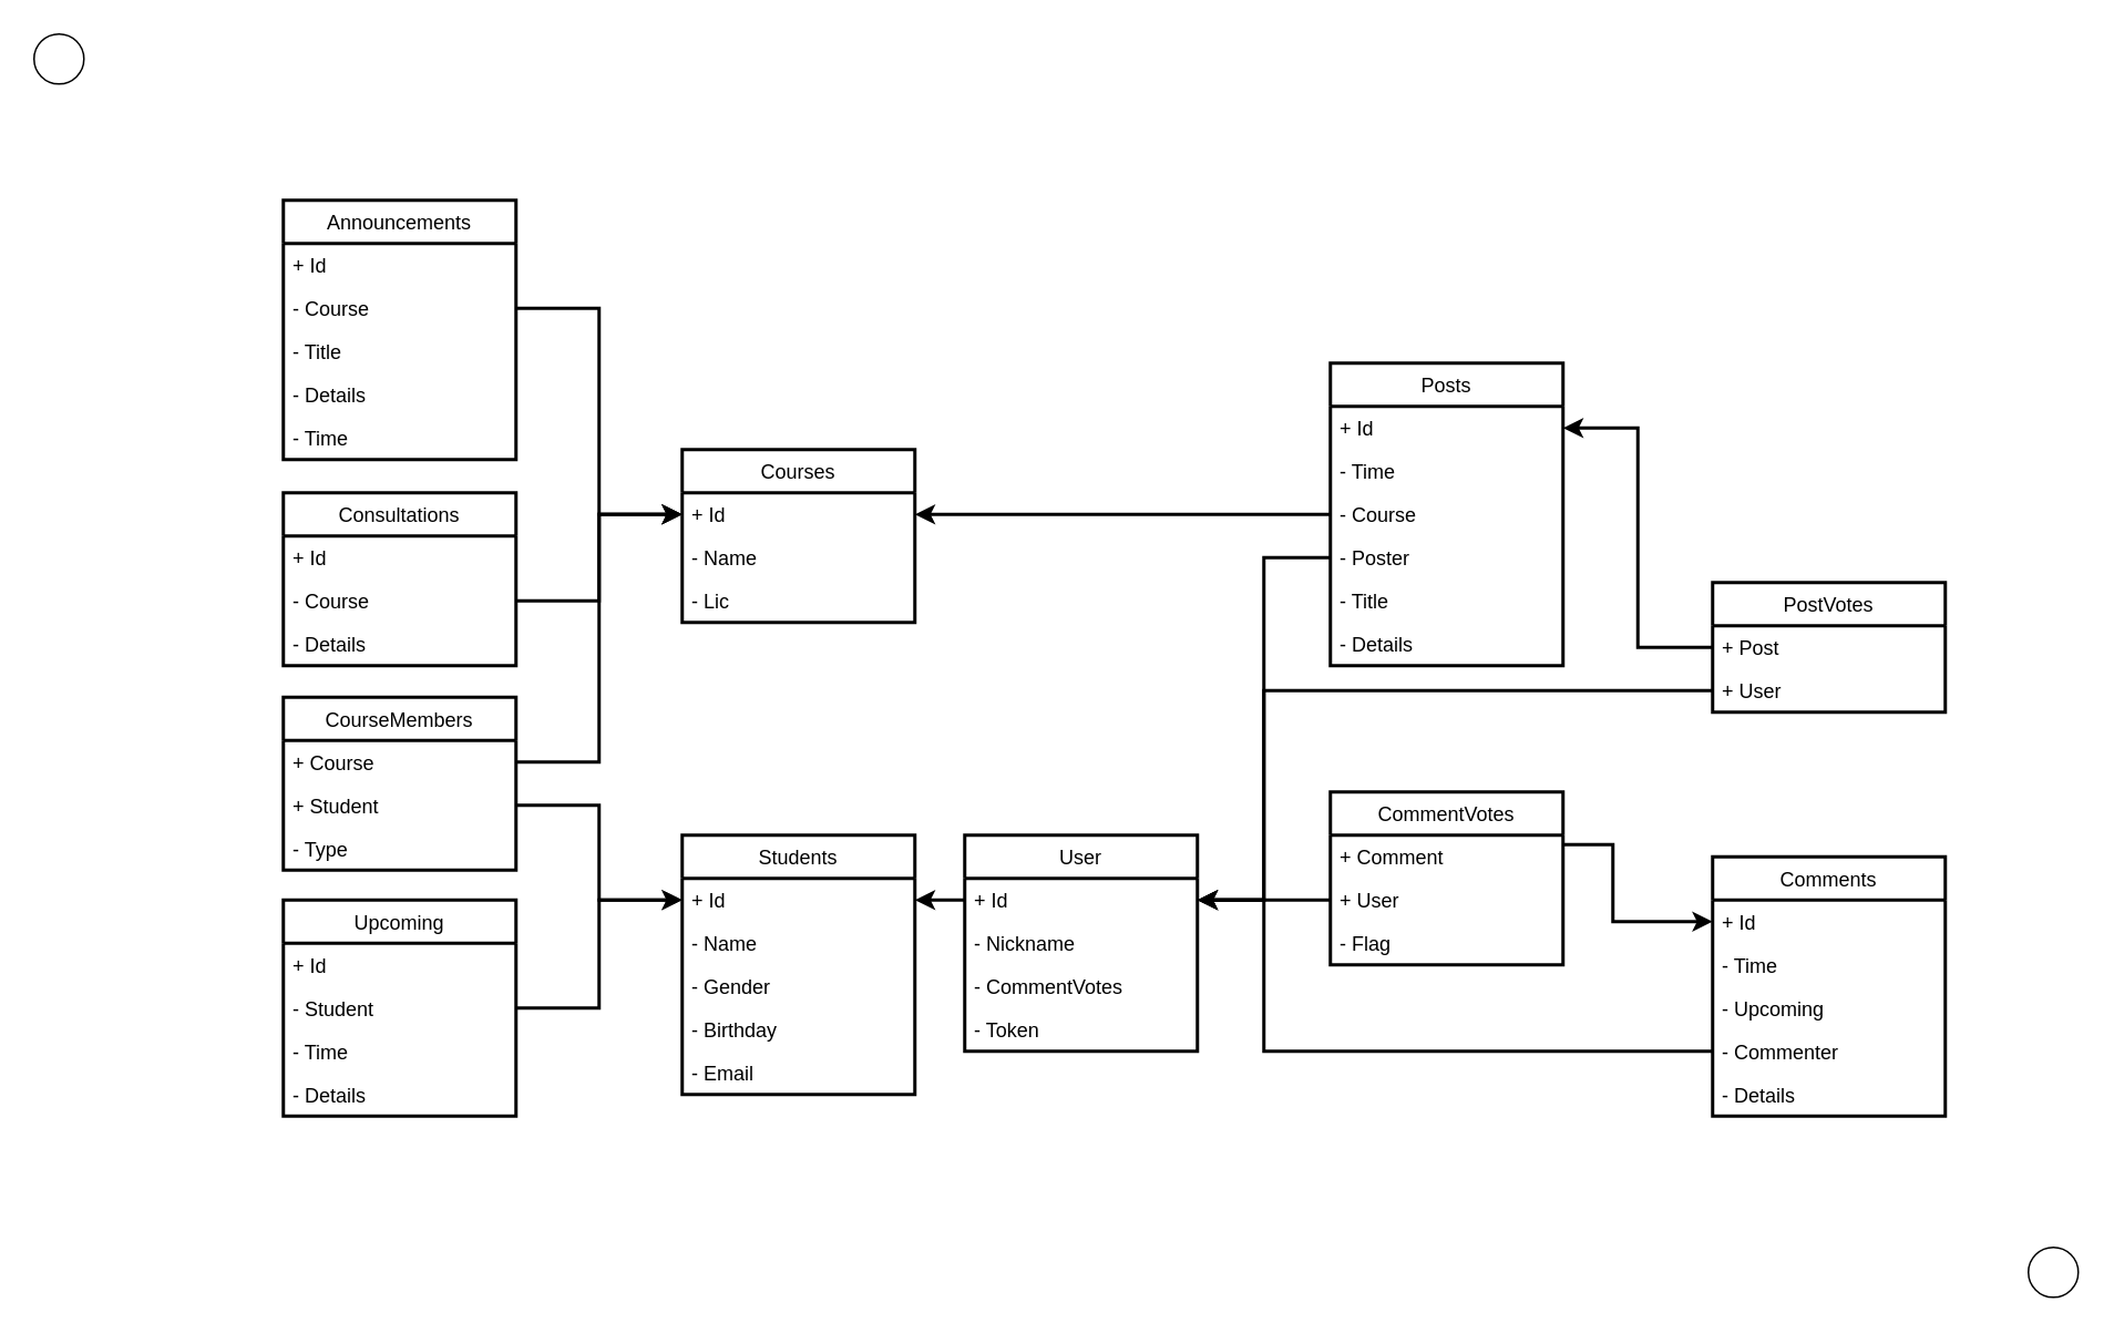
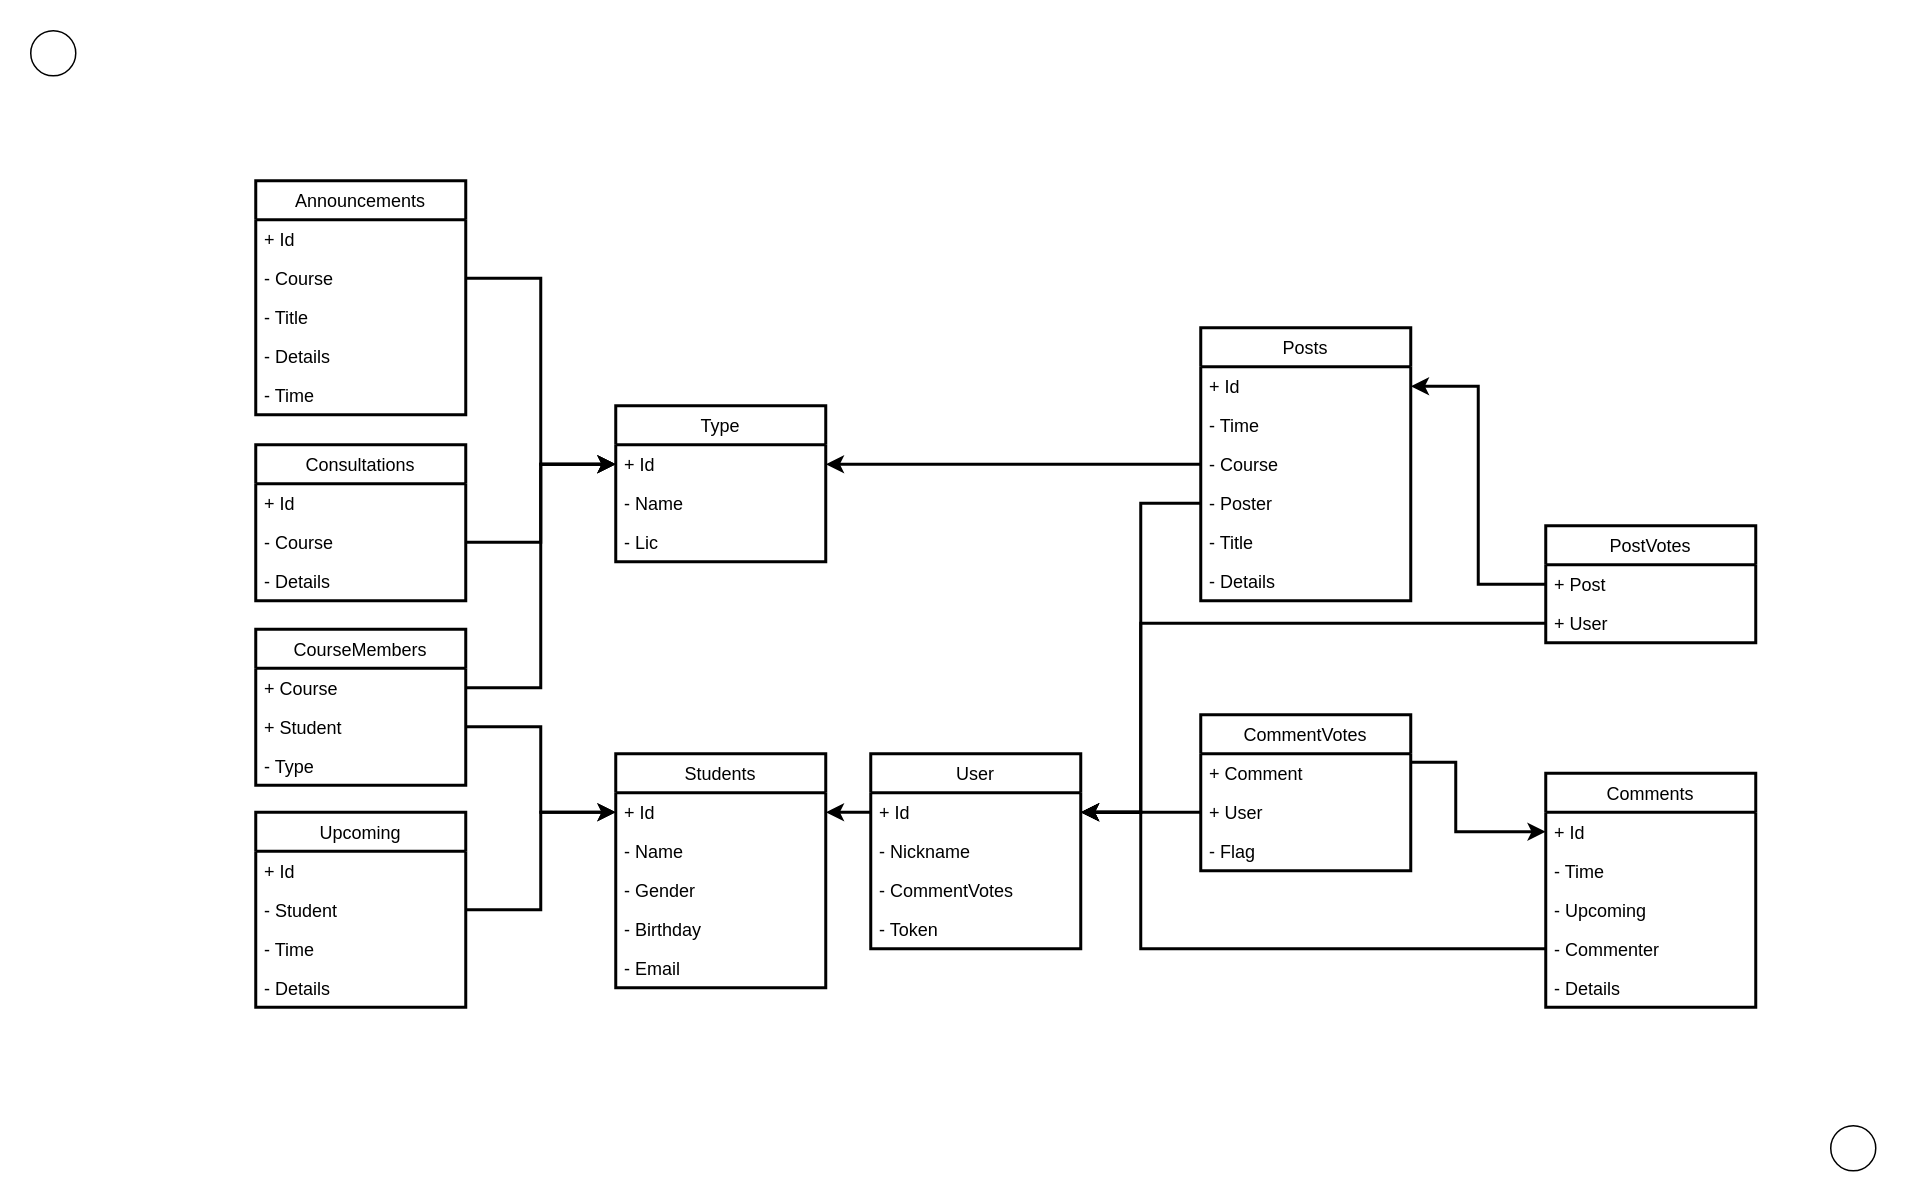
- <mxCell id="15" value="Courses" style="swimlane;fontStyle=0;childLayout=stackLayout;horizontal=1;startSize=26;fillColor=none;horizontalStack=0;resizeParent=1;resizeParentMax=0;resizeLast=0;collapsible=1;marginBottom=0;strokeWidth=2;" parent="1" vertex="1"><mxGeometry x="410" y="270" width="140" height="104" as="geometry"><mxRectangle x="540" y="223" width="60" height="26" as="alternateBounds" /></mxGeometry></mxCell>
+ <mxCell id="15" value="Type" style="swimlane;fontStyle=0;childLayout=stackLayout;horizontal=1;startSize=26;fillColor=none;horizontalStack=0;resizeParent=1;resizeParentMax=0;resizeLast=0;collapsible=1;marginBottom=0;strokeWidth=2;" parent="1" vertex="1"><mxGeometry x="410" y="270" width="140" height="104" as="geometry"><mxRectangle x="540" y="223" width="60" height="26" as="alternateBounds" /></mxGeometry></mxCell>
